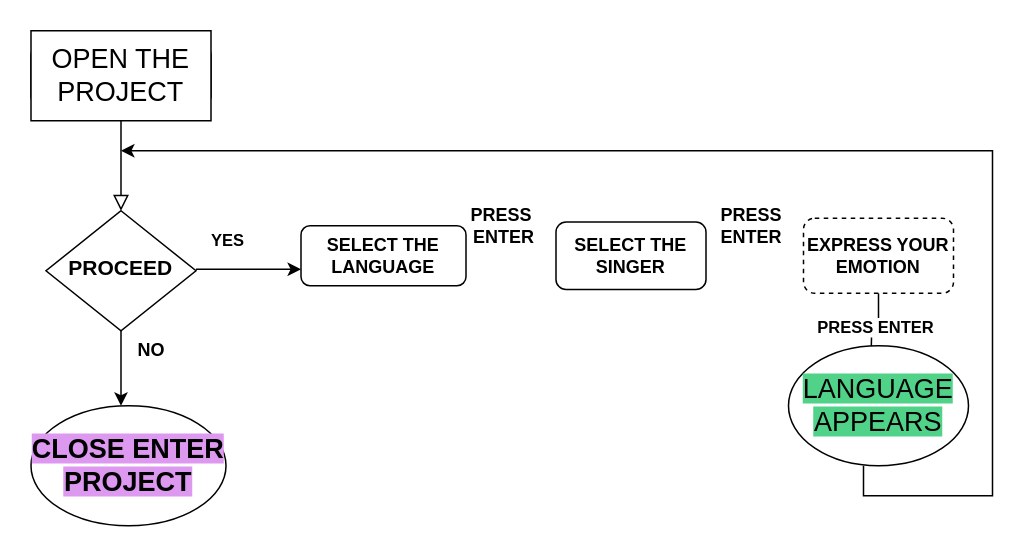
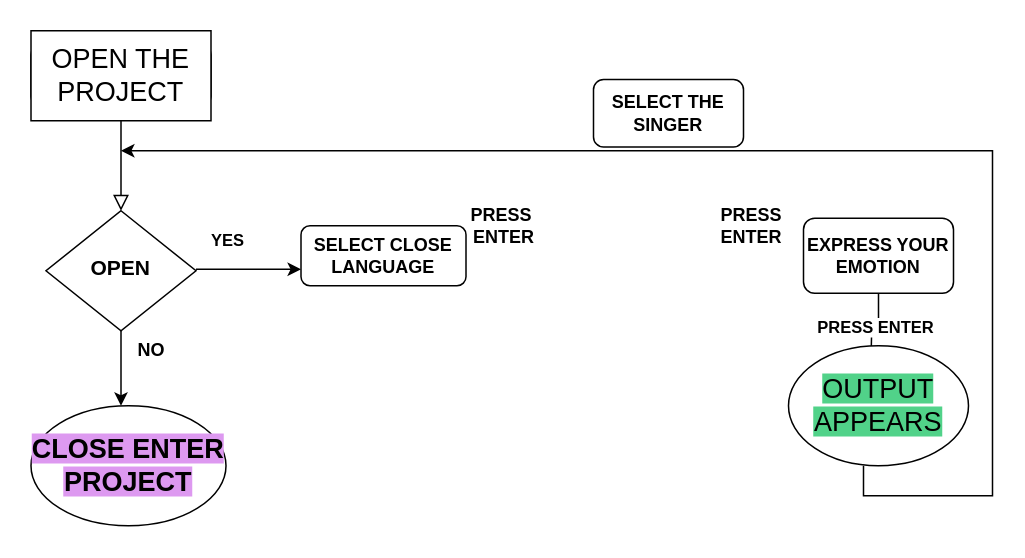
- <mxCell id="6" value="&lt;b&gt;SELECT THE LANGUAGE&lt;/b&gt;" style="rounded=1;whiteSpace=wrap;html=1;fontSize=12;glass=0;strokeWidth=1;shadow=0;" parent="1" vertex="1"><mxGeometry x="200" y="150" width="110" height="40" as="geometry" /></mxCell>
+ <mxCell id="6" value="&lt;b&gt;SELECT CLOSE LANGUAGE&lt;/b&gt;" style="rounded=1;whiteSpace=wrap;html=1;fontSize=12;glass=0;strokeWidth=1;shadow=0;" parent="1" vertex="1"><mxGeometry x="200" y="150" width="110" height="40" as="geometry" /></mxCell>
- <mxCell id="10" value="&lt;b&gt;SELECT THE SINGER&lt;/b&gt;" style="rounded=1;whiteSpace=wrap;html=1;" parent="1" vertex="1"><mxGeometry x="370" y="147.5" width="100" height="45" as="geometry" /></mxCell>
+ <mxCell id="10" value="&lt;b&gt;SELECT THE SINGER&lt;/b&gt;" style="rounded=1;whiteSpace=wrap;html=1;" parent="1" vertex="1"><mxGeometry x="395" y="52.5" width="100" height="45" as="geometry" /></mxCell>
- <mxCell id="13" value="&lt;b&gt;EXPRESS YOUR EMOTION&lt;/b&gt;" style="rounded=1;whiteSpace=wrap;html=1;dashed=1;" parent="1" vertex="1"><mxGeometry x="535" y="145" width="100" height="50" as="geometry" /></mxCell>
+ <mxCell id="13" value="&lt;b&gt;EXPRESS YOUR EMOTION&lt;/b&gt;" style="rounded=1;whiteSpace=wrap;html=1;" parent="1" vertex="1"><mxGeometry x="535" y="145" width="100" height="50" as="geometry" /></mxCell>
- <mxCell id="5" value="&lt;font style=&quot;font-size: 14px;&quot;&gt;&lt;b&gt;PROCEED&lt;/b&gt;&lt;/font&gt;" style="rhombus;whiteSpace=wrap;html=1;shadow=0;fontFamily=Helvetica;fontSize=12;align=center;strokeWidth=1;spacing=6;spacingTop=-4;" parent="1" vertex="1"><mxGeometry x="30" y="140" width="100" height="80" as="geometry" /></mxCell>
+ <mxCell id="5" value="&lt;font style=&quot;font-size: 14px;&quot;&gt;&lt;b&gt;OPEN&lt;/b&gt;&lt;/font&gt;" style="rhombus;whiteSpace=wrap;html=1;shadow=0;fontFamily=Helvetica;fontSize=12;align=center;strokeWidth=1;spacing=6;spacingTop=-4;" parent="1" vertex="1"><mxGeometry x="30" y="140" width="100" height="80" as="geometry" /></mxCell>
- <mxCell id="19" value="&lt;span style=&quot;font-size: 18px; background-color: rgb(81, 210, 137);&quot;&gt;LANGUAGE APPEARS&lt;/span&gt;" style="ellipse;whiteSpace=wrap;html=1;" vertex="1" parent="1"><mxGeometry x="525" y="230" width="120" height="80" as="geometry" /></mxCell>
+ <mxCell id="19" value="&lt;span style=&quot;font-size: 18px; background-color: rgb(81, 210, 137);&quot;&gt;OUTPUT APPEARS&lt;/span&gt;" style="ellipse;whiteSpace=wrap;html=1;" vertex="1" parent="1"><mxGeometry x="525" y="230" width="120" height="80" as="geometry" /></mxCell>
